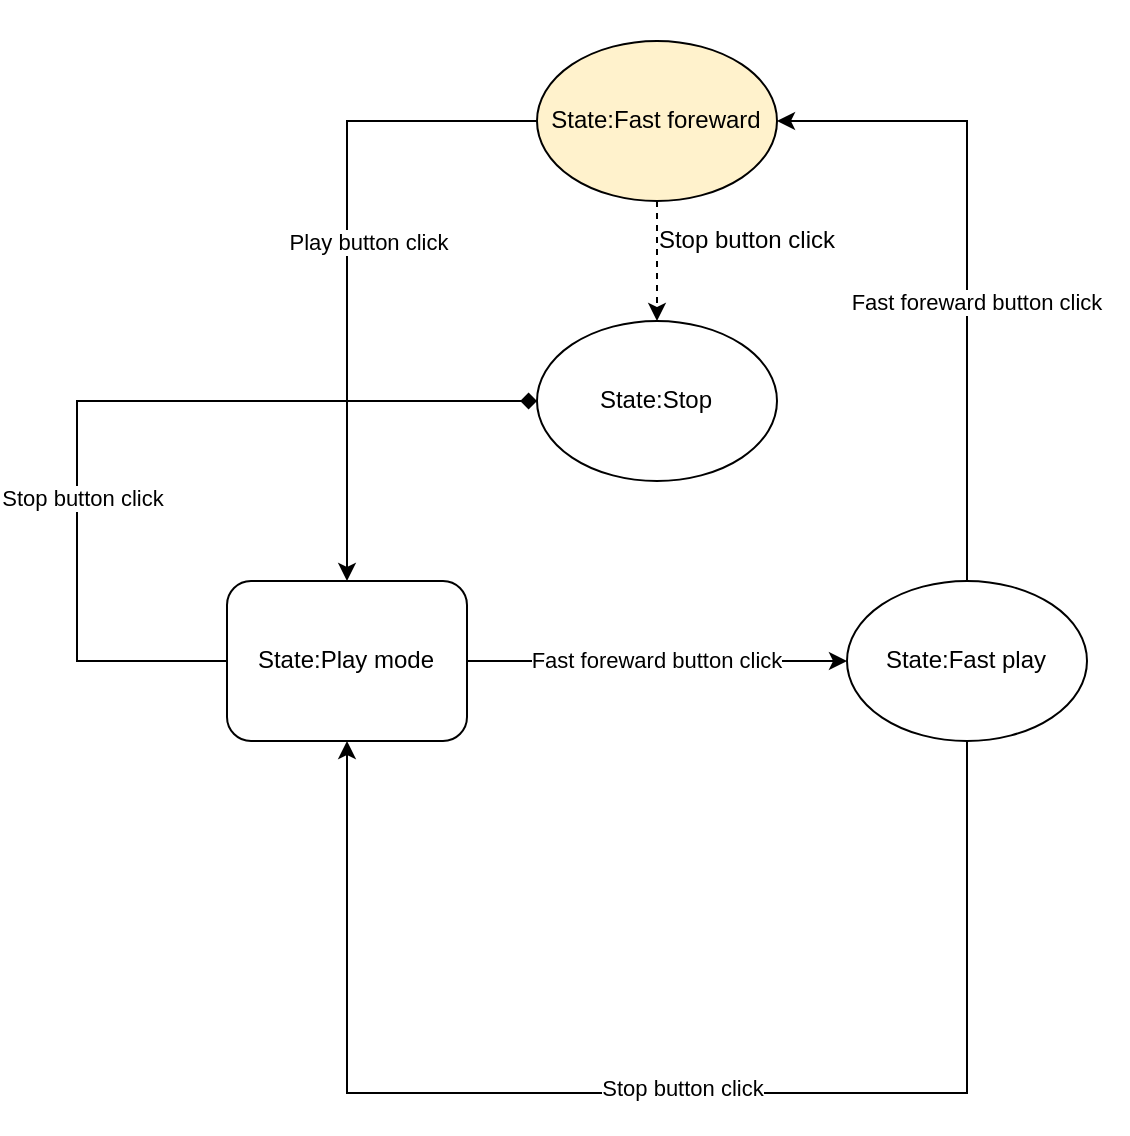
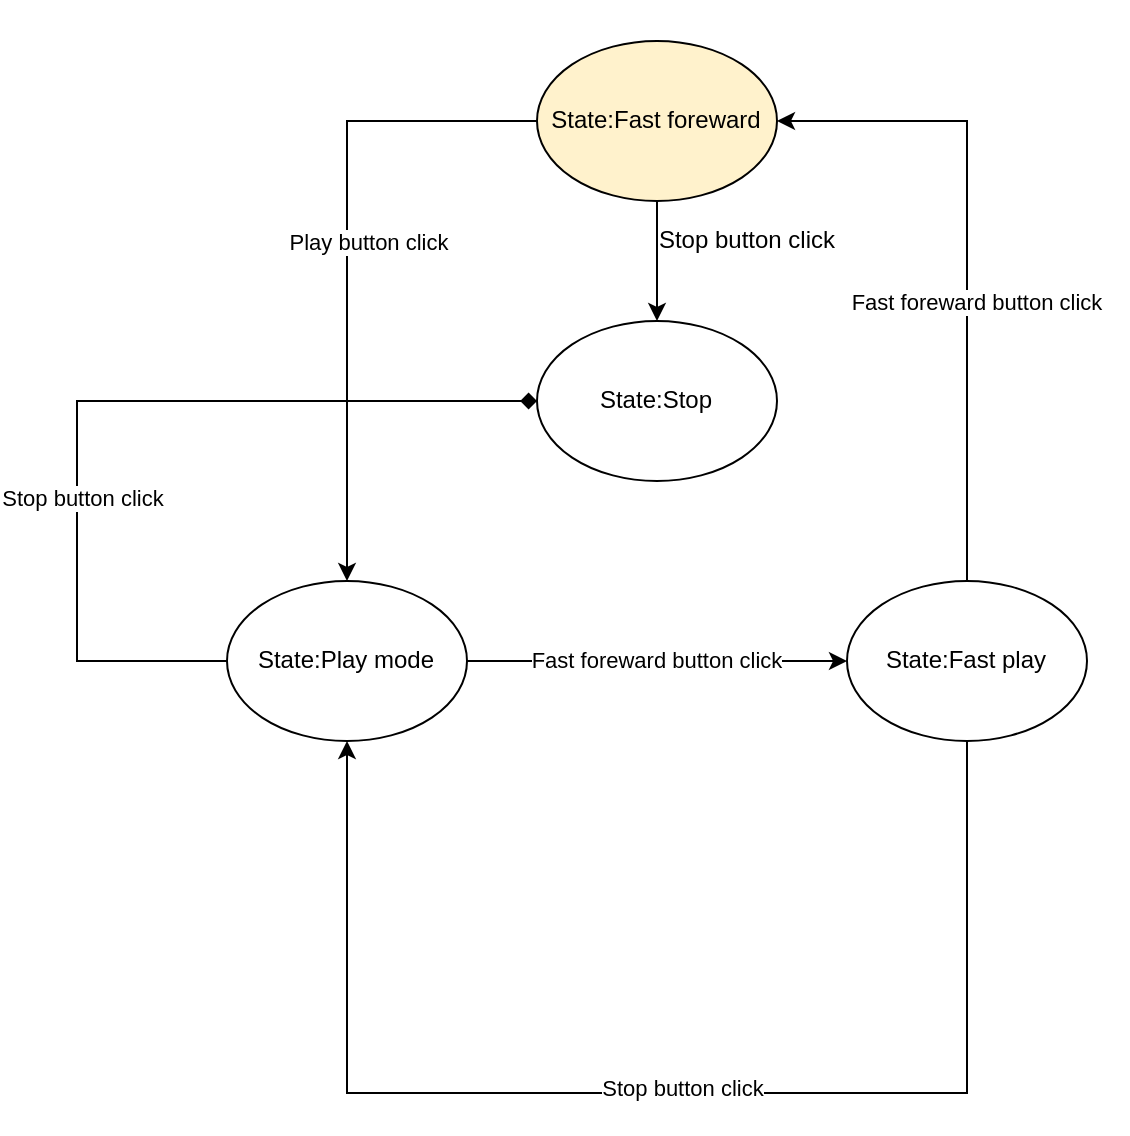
- <mxCell id="13" style="edgeStyle=orthogonalEdgeStyle;rounded=0;orthogonalLoop=1;jettySize=auto;html=1;entryX=0.5;entryY=0;entryDx=0;entryDy=0;dashed=1;" edge="1" parent="1" source="14" target="15"><mxGeometry relative="1" as="geometry" /></mxCell>
+ <mxCell id="13" style="edgeStyle=orthogonalEdgeStyle;rounded=0;orthogonalLoop=1;jettySize=auto;html=1;entryX=0.5;entryY=0;entryDx=0;entryDy=0;" edge="1" parent="1" source="14" target="15"><mxGeometry relative="1" as="geometry" /></mxCell>
- <mxCell id="5" value="State:Play mode" style="whiteSpace=wrap;html=1;rounded=1;" vertex="1" parent="1"><mxGeometry x="95" y="290" width="120" height="80" as="geometry" /></mxCell>
+ <mxCell id="5" value="State:Play mode" style="ellipse;whiteSpace=wrap;html=1;" vertex="1" parent="1"><mxGeometry x="95" y="290" width="120" height="80" as="geometry" /></mxCell>
